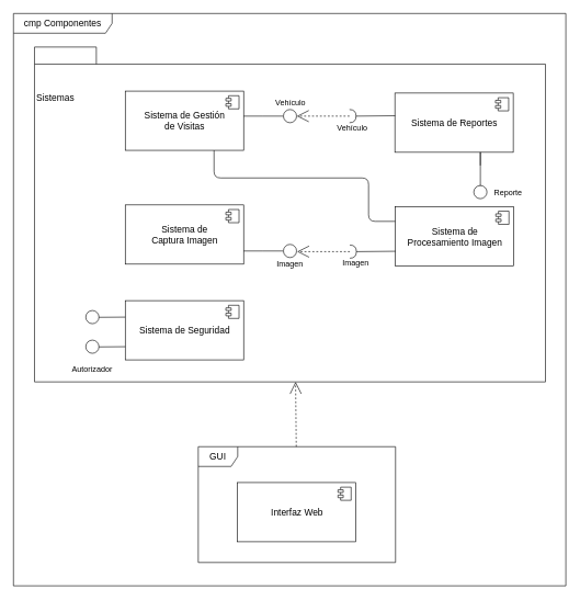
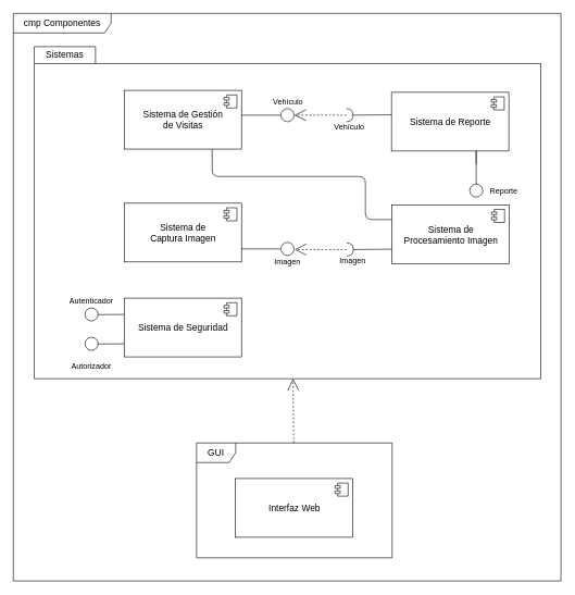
- <mxCell id="36" value="&lt;font style=&quot;font-size: 14px&quot;&gt;Sistemas&lt;/font&gt;" style="text;html=1;strokeColor=none;fillColor=none;align=center;verticalAlign=middle;whiteSpace=wrap;rounded=0;" parent="1" vertex="1"><mxGeometry x="54" y="139" width="60" height="20" as="geometry" /></mxCell>
+ <mxCell id="36" value="&lt;font style=&quot;font-size: 14px&quot;&gt;Sistemas&lt;/font&gt;" style="text;html=1;strokeColor=none;fillColor=none;align=center;verticalAlign=middle;whiteSpace=wrap;rounded=0;" parent="1" vertex="1"><mxGeometry x="69" y="74" width="60" height="20" as="geometry" /></mxCell>
- <mxCell id="8" value="&lt;font style=&quot;font-size: 14px&quot;&gt;&lt;font&gt;Sistema de Reportes&lt;/font&gt;&lt;/font&gt;&lt;br&gt;" style="html=1;" parent="1" vertex="1"><mxGeometry x="600" y="141" width="180" height="90" as="geometry" /></mxCell>
+ <mxCell id="8" value="&lt;font style=&quot;font-size: 14px&quot;&gt;&lt;font&gt;Sistema de Reporte&lt;/font&gt;&lt;/font&gt;&lt;br&gt;" style="html=1;" parent="1" vertex="1"><mxGeometry x="600" y="141" width="180" height="90" as="geometry" /></mxCell>
+ <mxCell id="20" value="Autenticador" style="text;html=1;strokeColor=none;fillColor=none;align=center;verticalAlign=middle;whiteSpace=wrap;rounded=0;" parent="1" vertex="1"><mxGeometry x="105" y="451.5" width="70" height="20" as="geometry" /></mxCell>
